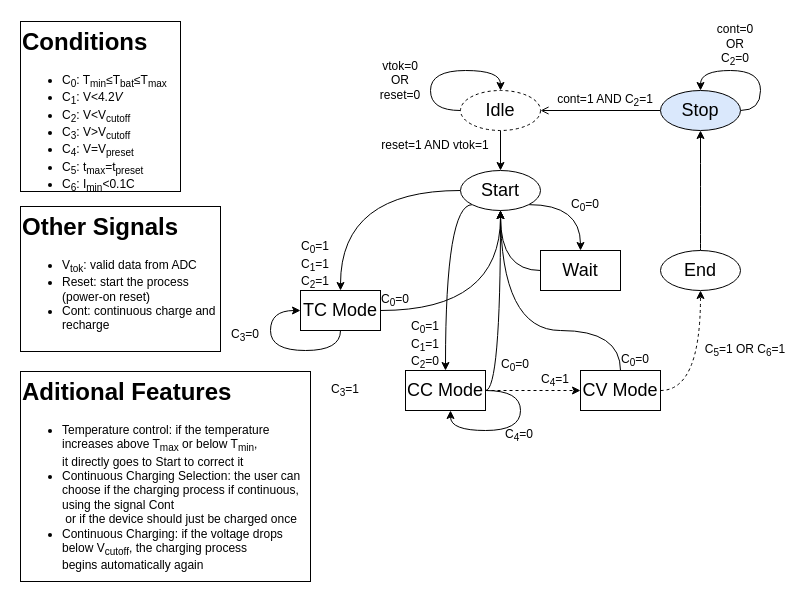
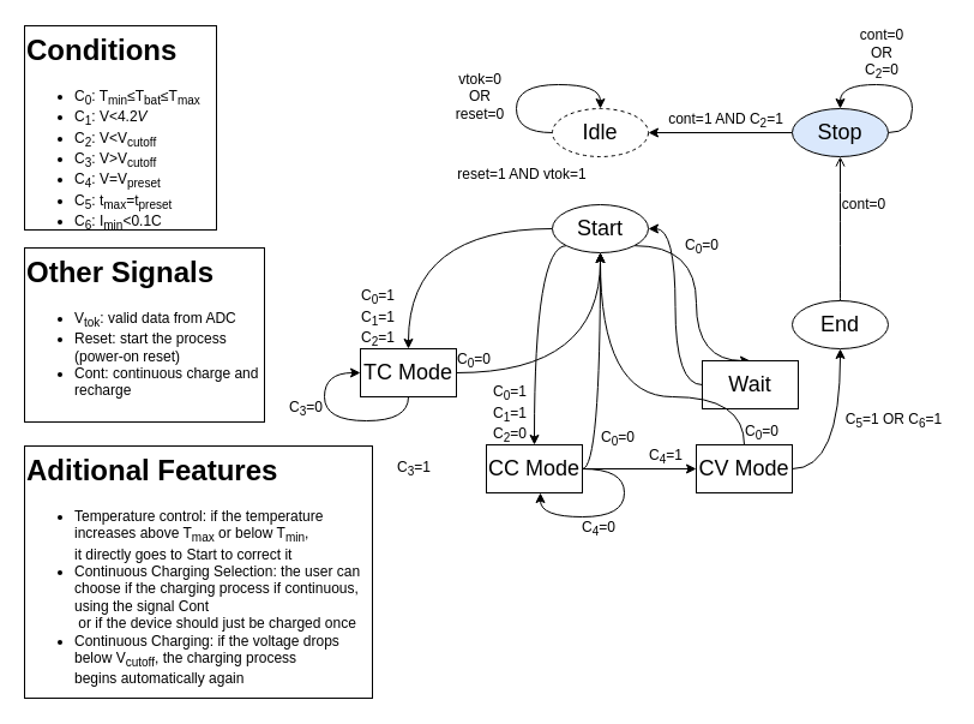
- <mxCell id="36" style="edgeStyle=orthogonalEdgeStyle;rounded=0;orthogonalLoop=1;jettySize=auto;html=1;entryX=1;entryY=0.5;entryDx=0;entryDy=0;endArrow=open;" parent="1" source="37" target="4" edge="1"><mxGeometry relative="1" as="geometry" /></mxCell>
+ <mxCell id="36" style="edgeStyle=orthogonalEdgeStyle;rounded=0;orthogonalLoop=1;jettySize=auto;html=1;entryX=1;entryY=0.5;entryDx=0;entryDy=0;" parent="1" source="37" target="4" edge="1"><mxGeometry relative="1" as="geometry" /></mxCell>
- <mxCell id="17" style="edgeStyle=orthogonalEdgeStyle;rounded=0;orthogonalLoop=1;jettySize=auto;html=1;entryX=0.5;entryY=1;entryDx=0;entryDy=0;curved=1;" parent="1" source="18" target="37" edge="1"><mxGeometry relative="1" as="geometry" /></mxCell>
+ <mxCell id="17" style="edgeStyle=orthogonalEdgeStyle;rounded=0;orthogonalLoop=1;jettySize=auto;html=1;entryX=0.5;entryY=1;entryDx=0;entryDy=0;curved=1;endArrow=open;" parent="1" source="18" target="37" edge="1"><mxGeometry relative="1" as="geometry" /></mxCell>
- <mxCell id="2" style="edgeStyle=orthogonalEdgeStyle;rounded=0;orthogonalLoop=1;jettySize=auto;html=1;entryX=0.5;entryY=0;entryDx=0;entryDy=0;" parent="1" source="4" target="10" edge="1"><mxGeometry relative="1" as="geometry" /></mxCell>
+ <mxCell id="13" value="cont=0" style="text;html=1;align=center;verticalAlign=middle;whiteSpace=wrap;rounded=0;" parent="1" vertex="1"><mxGeometry x="700" y="160" width="40" height="20" as="geometry" /></mxCell>
- <mxCell id="12" value="&lt;font style=&quot;font-size: 18px;&quot;&gt;Wait&lt;/font&gt;" style="whiteSpace=wrap;html=1;rounded=0;" parent="1" vertex="1"><mxGeometry x="540" y="250" width="80" height="40" as="geometry" /></mxCell>
+ <mxCell id="12" value="&lt;font style=&quot;font-size: 18px;&quot;&gt;Wait&lt;/font&gt;" style="whiteSpace=wrap;html=1;rounded=0;" parent="1" vertex="1"><mxGeometry x="585" y="300" width="80" height="40" as="geometry" /></mxCell>
- <mxCell id="22" style="edgeStyle=orthogonalEdgeStyle;rounded=0;orthogonalLoop=1;jettySize=auto;html=1;entryX=0.5;entryY=1;entryDx=0;entryDy=0;curved=1;endArrow=none;" parent="1" source="23" target="10" edge="1"><mxGeometry relative="1" as="geometry"><Array as="points"><mxPoint x="620" y="330" /><mxPoint x="500" y="330" /></Array></mxGeometry></mxCell>
+ <mxCell id="22" style="edgeStyle=orthogonalEdgeStyle;rounded=0;orthogonalLoop=1;jettySize=auto;html=1;entryX=0.5;entryY=1;entryDx=0;entryDy=0;curved=1;" parent="1" source="23" target="10" edge="1"><mxGeometry relative="1" as="geometry"><Array as="points"><mxPoint x="620" y="330" /><mxPoint x="500" y="330" /></Array></mxGeometry></mxCell>
- <mxCell id="28" value="&lt;div&gt;C&lt;sub&gt;3&lt;/sub&gt;=0&lt;/div&gt;" style="text;html=1;align=center;verticalAlign=middle;whiteSpace=wrap;rounded=0;" parent="1" vertex="1"><mxGeometry x="230" y="325" width="30" height="20" as="geometry" /></mxCell>
+ <mxCell id="28" value="&lt;div&gt;C&lt;sub&gt;3&lt;/sub&gt;=0&lt;/div&gt;" style="text;html=1;align=center;verticalAlign=middle;whiteSpace=wrap;rounded=0;" parent="1" vertex="1"><mxGeometry x="240" y="330" width="30" height="20" as="geometry" /></mxCell>
- <mxCell id="21" style="edgeStyle=orthogonalEdgeStyle;rounded=0;orthogonalLoop=1;jettySize=auto;html=1;curved=1;entryX=0.5;entryY=1;entryDx=0;entryDy=0;dashed=1;" parent="1" source="23" target="18" edge="1"><mxGeometry relative="1" as="geometry"><Array as="points"><mxPoint x="700" y="390" /></Array></mxGeometry></mxCell>
+ <mxCell id="21" style="edgeStyle=orthogonalEdgeStyle;rounded=0;orthogonalLoop=1;jettySize=auto;html=1;curved=1;entryX=0.5;entryY=1;entryDx=0;entryDy=0;" parent="1" source="23" target="18" edge="1"><mxGeometry relative="1" as="geometry"><Array as="points"><mxPoint x="700" y="390" /></Array></mxGeometry></mxCell>
- <mxCell id="14" style="edgeStyle=orthogonalEdgeStyle;rounded=0;orthogonalLoop=1;jettySize=auto;html=1;dashed=1;" parent="1" source="16" target="23" edge="1"><mxGeometry relative="1" as="geometry" /></mxCell>
+ <mxCell id="14" style="edgeStyle=orthogonalEdgeStyle;rounded=0;orthogonalLoop=1;jettySize=auto;html=1;" parent="1" source="16" target="23" edge="1"><mxGeometry relative="1" as="geometry" /></mxCell>
- <mxCell id="30" value="&lt;div&gt;C&lt;sub&gt;4&lt;/sub&gt;=0&lt;/div&gt;" style="text;html=1;align=center;verticalAlign=middle;whiteSpace=wrap;rounded=0;" parent="1" vertex="1"><mxGeometry x="504" y="425" width="30" height="20" as="geometry" /></mxCell>
+ <mxCell id="30" value="&lt;div&gt;C&lt;sub&gt;4&lt;/sub&gt;=0&lt;/div&gt;" style="text;html=1;align=center;verticalAlign=middle;whiteSpace=wrap;rounded=0;" parent="1" vertex="1"><mxGeometry x="484" y="430" width="30" height="20" as="geometry" /></mxCell>
